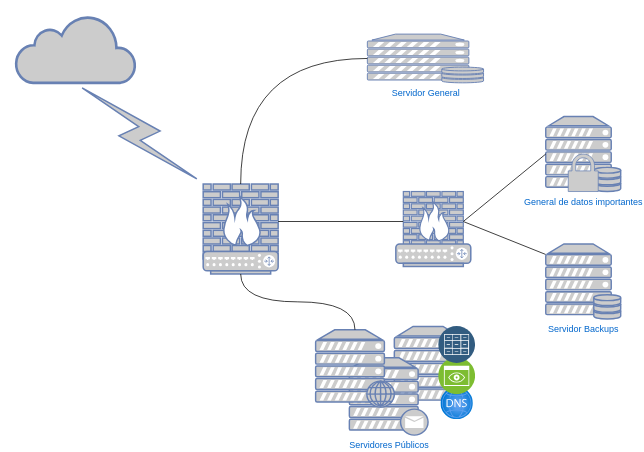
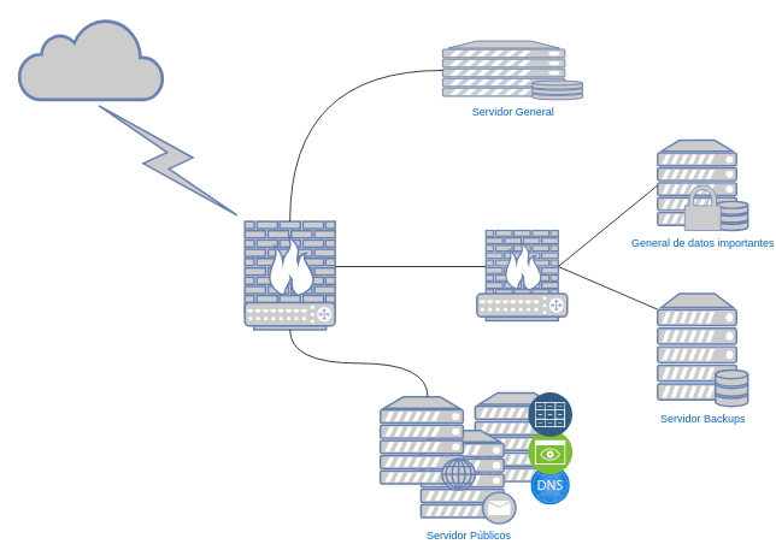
- <mxCell id="13" value="Servidor Backups&lt;br&gt;" style="fontColor=#0066CC;verticalAlign=top;verticalLabelPosition=bottom;labelPosition=center;align=center;html=1;outlineConnect=0;fillColor=#CCCCCC;strokeColor=#6881B3;gradientColor=none;gradientDirection=north;strokeWidth=2;shape=mxgraph.networks.server_storage;" parent="1" vertex="1"><mxGeometry x="727" y="325" width="100" height="100" as="geometry" /></mxCell>
+ <mxCell id="13" value="Servidor Backups&lt;br&gt;" style="fontColor=#0066CC;verticalAlign=top;verticalLabelPosition=bottom;labelPosition=center;align=center;html=1;outlineConnect=0;fillColor=#CCCCCC;strokeColor=#6881B3;gradientColor=none;gradientDirection=north;strokeWidth=2;shape=mxgraph.networks.server_storage;" parent="1" vertex="1"><mxGeometry x="727" y="325" width="100" height="125" as="geometry" /></mxCell>
- <mxCell id="8" value="Servidores Públicos&lt;br&gt;" style="fontColor=#0066CC;verticalAlign=top;verticalLabelPosition=bottom;labelPosition=center;align=center;html=1;outlineConnect=0;fillColor=#CCCCCC;strokeColor=#6881B3;gradientColor=none;gradientDirection=north;strokeWidth=2;shape=mxgraph.networks.mail_server;" parent="5" vertex="1"><mxGeometry x="45" y="41.78" width="105" height="103.22" as="geometry" /></mxCell>
+ <mxCell id="8" value="Servidor Públicos&lt;br&gt;" style="fontColor=#0066CC;verticalAlign=top;verticalLabelPosition=bottom;labelPosition=center;align=center;html=1;outlineConnect=0;fillColor=#CCCCCC;strokeColor=#6881B3;gradientColor=none;gradientDirection=north;strokeWidth=2;shape=mxgraph.networks.mail_server;" parent="5" vertex="1"><mxGeometry x="45" y="41.78" width="105" height="103.22" as="geometry" /></mxCell>
